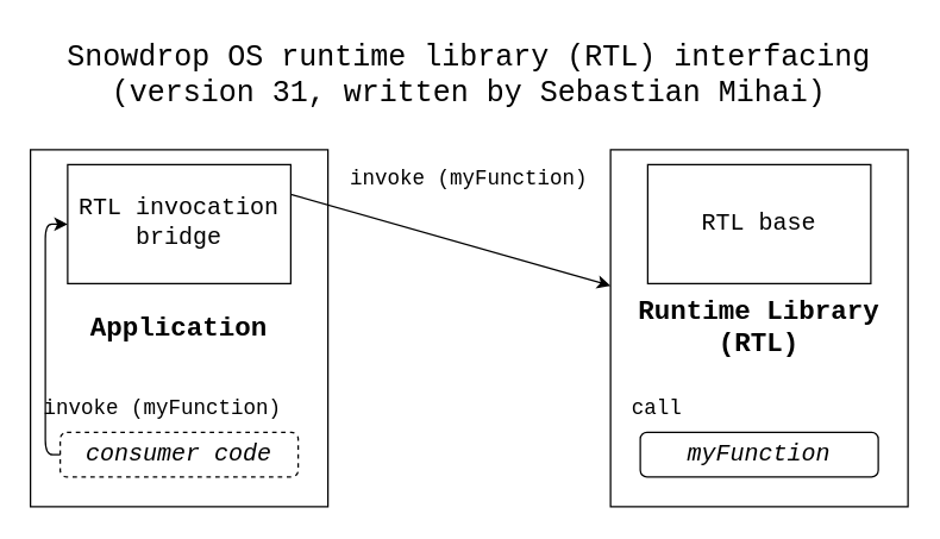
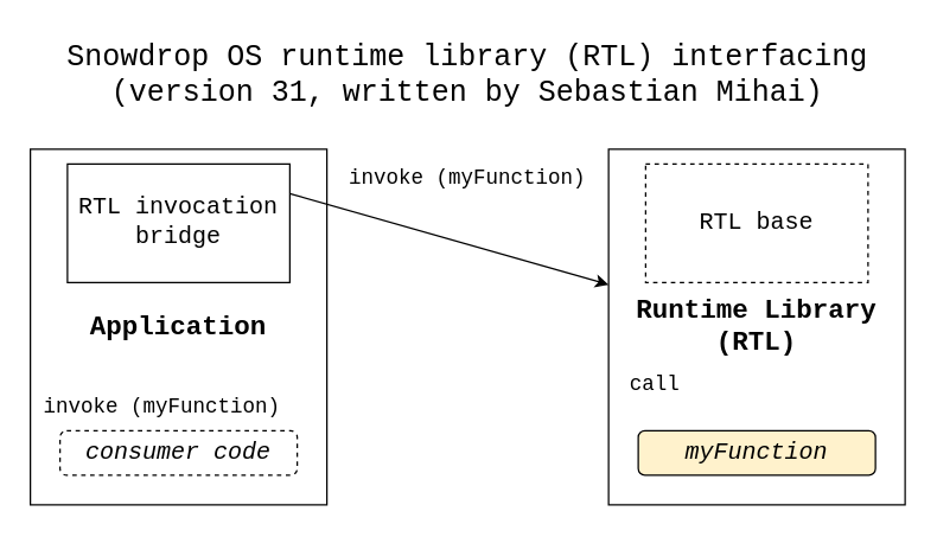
- <mxCell id="7" value="RTL base" style="rounded=0;whiteSpace=wrap;html=1;fontSize=16;fontFamily=Courier New;" vertex="1" parent="1"><mxGeometry x="435" y="110" width="150" height="80" as="geometry" /></mxCell>
+ <mxCell id="7" value="RTL base" style="rounded=0;whiteSpace=wrap;html=1;fontSize=16;fontFamily=Courier New;dashed=1;" vertex="1" parent="1"><mxGeometry x="435" y="110" width="150" height="80" as="geometry" /></mxCell>
- <mxCell id="5" value="" style="endArrow=classic;html=1;fontSize=18;exitX=0;exitY=0.5;exitDx=0;exitDy=0;entryX=0;entryY=0.5;entryDx=0;entryDy=0;fontFamily=Courier New;" edge="1" parent="1" source="4" target="3"><mxGeometry width="50" height="50" relative="1" as="geometry"><mxPoint x="310" y="470" as="sourcePoint" /><mxPoint x="370" y="280" as="targetPoint" /><Array as="points"><mxPoint x="30" y="305" /><mxPoint x="30" y="150" /></Array></mxGeometry></mxCell>
- <mxCell id="12" value="call" style="text;html=1;strokeColor=none;fillColor=none;align=center;verticalAlign=middle;whiteSpace=wrap;rounded=0;fontSize=14;fontFamily=Courier New;" vertex="1" parent="1"><mxGeometry x="420" y="264" width="43" height="20" as="geometry" /></mxCell>
+ <mxCell id="12" value="call" style="text;html=1;strokeColor=none;fillColor=none;align=center;verticalAlign=middle;whiteSpace=wrap;rounded=0;fontSize=14;fontFamily=Courier New;" vertex="1" parent="1"><mxGeometry x="420" y="249" width="43" height="20" as="geometry" /></mxCell>
- <mxCell id="8" value="myFunction" style="rounded=1;whiteSpace=wrap;html=1;fontSize=16;fontStyle=2;fontFamily=Courier New;" vertex="1" parent="1"><mxGeometry x="430" y="290" width="160" height="30" as="geometry" /></mxCell>
+ <mxCell id="8" value="myFunction" style="rounded=1;whiteSpace=wrap;html=1;fontSize=16;fontStyle=2;fontFamily=Courier New;fillColor=#fff2cc;" vertex="1" parent="1"><mxGeometry x="430" y="290" width="160" height="30" as="geometry" /></mxCell>
